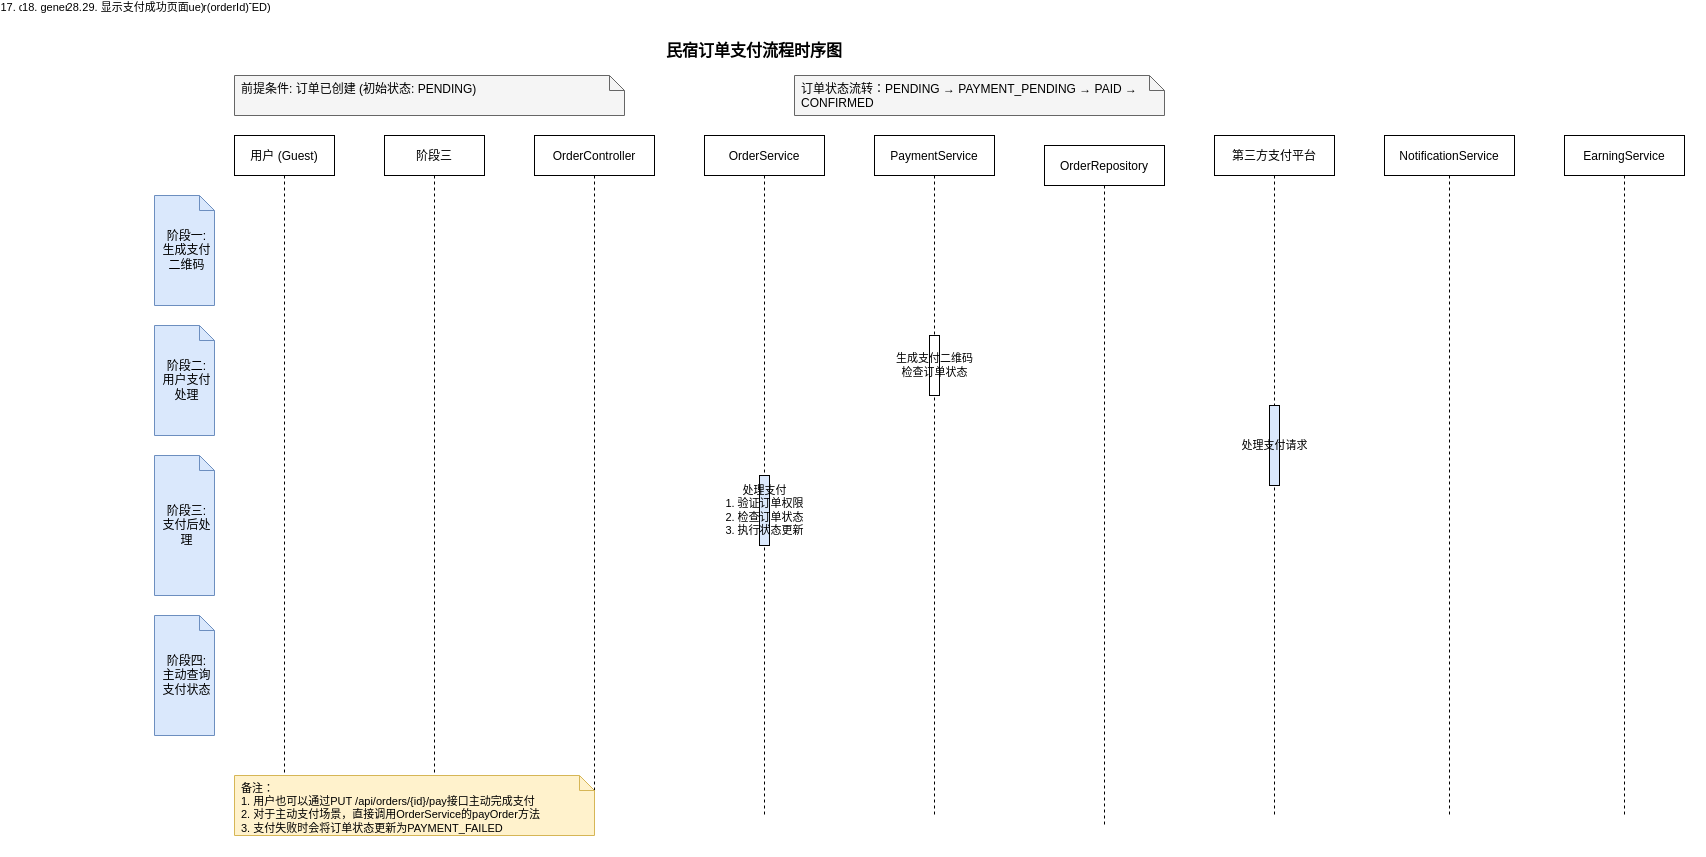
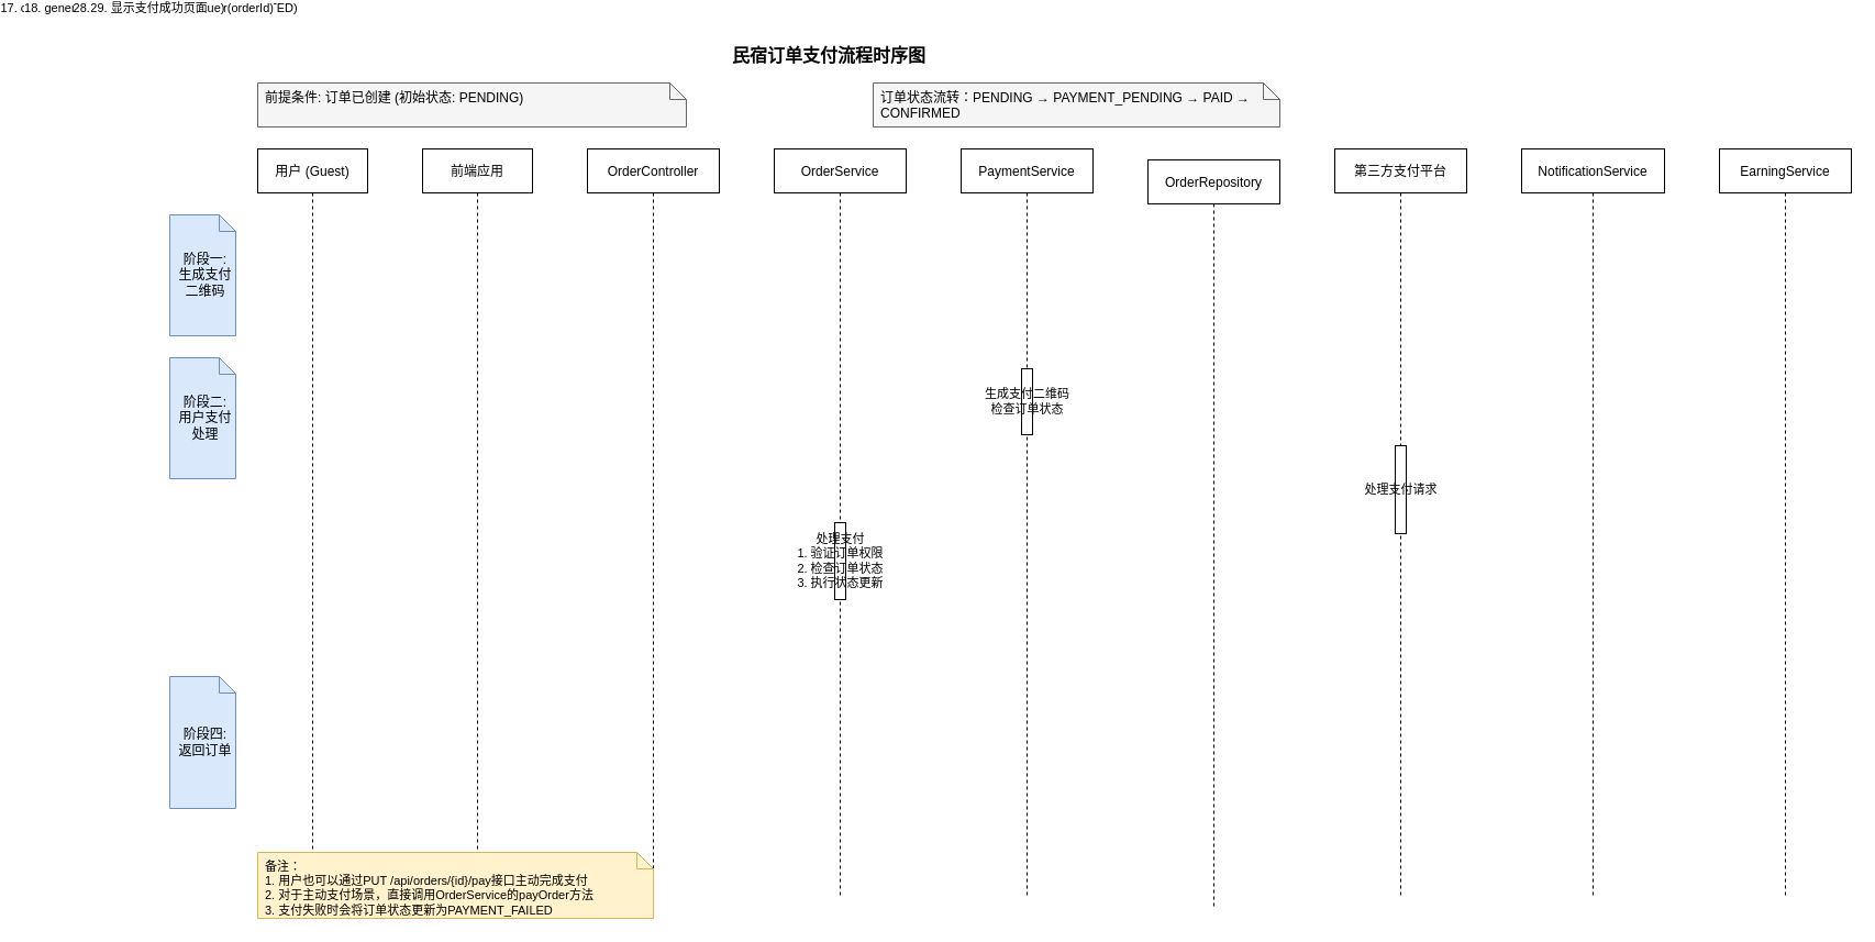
- <mxCell id="6" value="阶段三" style="shape=umlLifeline;perimeter=lifelinePerimeter;container=1;collapsible=0;recursiveResize=0;rounded=0;shadow=0;strokeWidth=1;size=40;fontSize=12;" parent="1" vertex="1"><mxGeometry x="250" y="120" width="100" height="680" as="geometry" /></mxCell>
+ <mxCell id="6" value="前端应用" style="shape=umlLifeline;perimeter=lifelinePerimeter;container=1;collapsible=0;recursiveResize=0;rounded=0;shadow=0;strokeWidth=1;size=40;fontSize=12;" parent="1" vertex="1"><mxGeometry x="250" y="120" width="100" height="680" as="geometry" /></mxCell>
- <mxCell id="14" value="处理支付请求" style="html=1;points=[];align=center;imageAlign=center;verticalAlign=middle;labelBackgroundColor=none;fontSize=11;fillColor=#dae8fc;" parent="13" vertex="1"><mxGeometry x="55" y="270" width="10" height="80" as="geometry" /></mxCell>
+ <mxCell id="14" value="处理支付请求" style="html=1;points=[];align=center;imageAlign=center;verticalAlign=middle;labelBackgroundColor=none;fontSize=11;" parent="13" vertex="1"><mxGeometry x="55" y="270" width="10" height="80" as="geometry" /></mxCell>
- <mxCell id="9" value="处理支付&#10;1. 验证订单权限&#10;2. 检查订单状态&#10;3. 执行状态更新" style="html=1;points=[];align=center;imageAlign=center;verticalAlign=middle;labelBackgroundColor=none;fontSize=11;fillColor=#dae8fc;" parent="8" vertex="1"><mxGeometry x="55" y="340" width="10" height="70" as="geometry" /></mxCell>
+ <mxCell id="9" value="处理支付&#10;1. 验证订单权限&#10;2. 检查订单状态&#10;3. 执行状态更新" style="html=1;points=[];align=center;imageAlign=center;verticalAlign=middle;labelBackgroundColor=none;fontSize=11;" parent="8" vertex="1"><mxGeometry x="55" y="340" width="10" height="70" as="geometry" /></mxCell>
- <mxCell id="34" value="阶段三: 支付后处理" style="shape=note;size=15;whiteSpace=wrap;html=1;verticalAlign=middle;align=center;spacingLeft=5;fillColor=#dae8fc;strokeColor=#6c8ebf;fontSize=12;" parent="1" vertex="1"><mxGeometry x="20" y="440" width="60" height="140" as="geometry" /></mxCell>
- <mxCell id="42" value="阶段四: 主动查询支付状态" style="shape=note;size=15;whiteSpace=wrap;html=1;verticalAlign=middle;align=center;spacingLeft=5;fillColor=#dae8fc;strokeColor=#6c8ebf;fontSize=12;" parent="1" vertex="1"><mxGeometry x="20" y="600" width="60" height="120" as="geometry" /></mxCell>
+ <mxCell id="42" value="阶段四: 返回订单" style="shape=note;size=15;whiteSpace=wrap;html=1;verticalAlign=middle;align=center;spacingLeft=5;fillColor=#dae8fc;strokeColor=#6c8ebf;fontSize=12;" parent="1" vertex="1"><mxGeometry x="20" y="600" width="60" height="120" as="geometry" /></mxCell>
